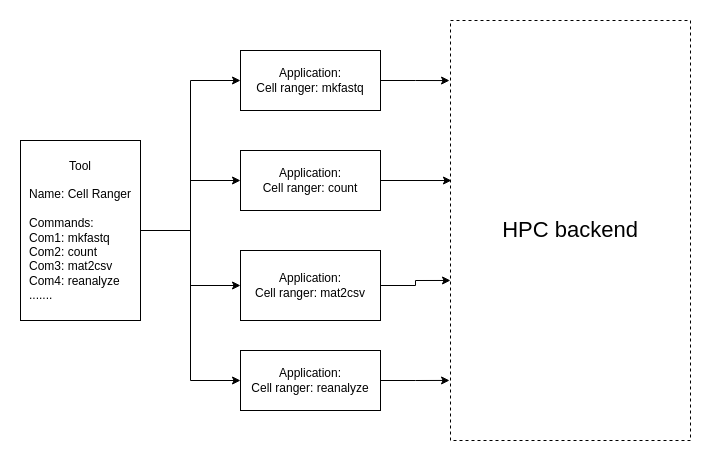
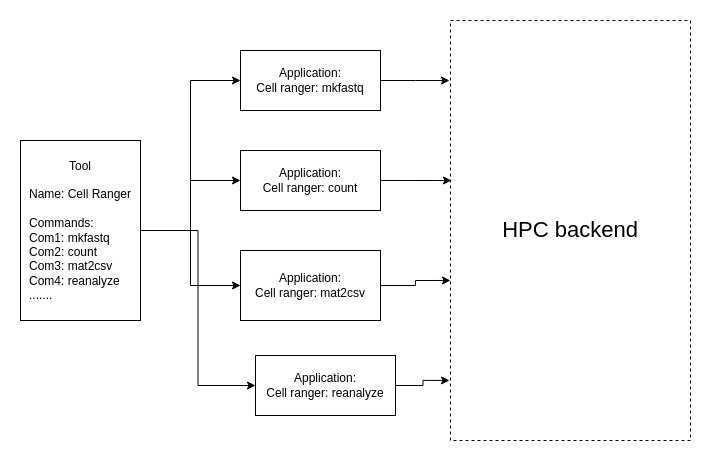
- <mxCell id="14" value="&lt;div&gt;Application:&lt;/div&gt;&lt;div&gt;Cell ranger: reanalyze&lt;/div&gt;" style="rounded=0;whiteSpace=wrap;html=1;" vertex="1" parent="1"><mxGeometry x="240" y="350" width="140" height="60" as="geometry" /></mxCell>
+ <mxCell id="14" value="&lt;div&gt;Application:&lt;/div&gt;&lt;div&gt;Cell ranger: reanalyze&lt;/div&gt;" style="rounded=0;whiteSpace=wrap;html=1;" vertex="1" parent="1"><mxGeometry x="255" y="355" width="140" height="60" as="geometry" /></mxCell>
